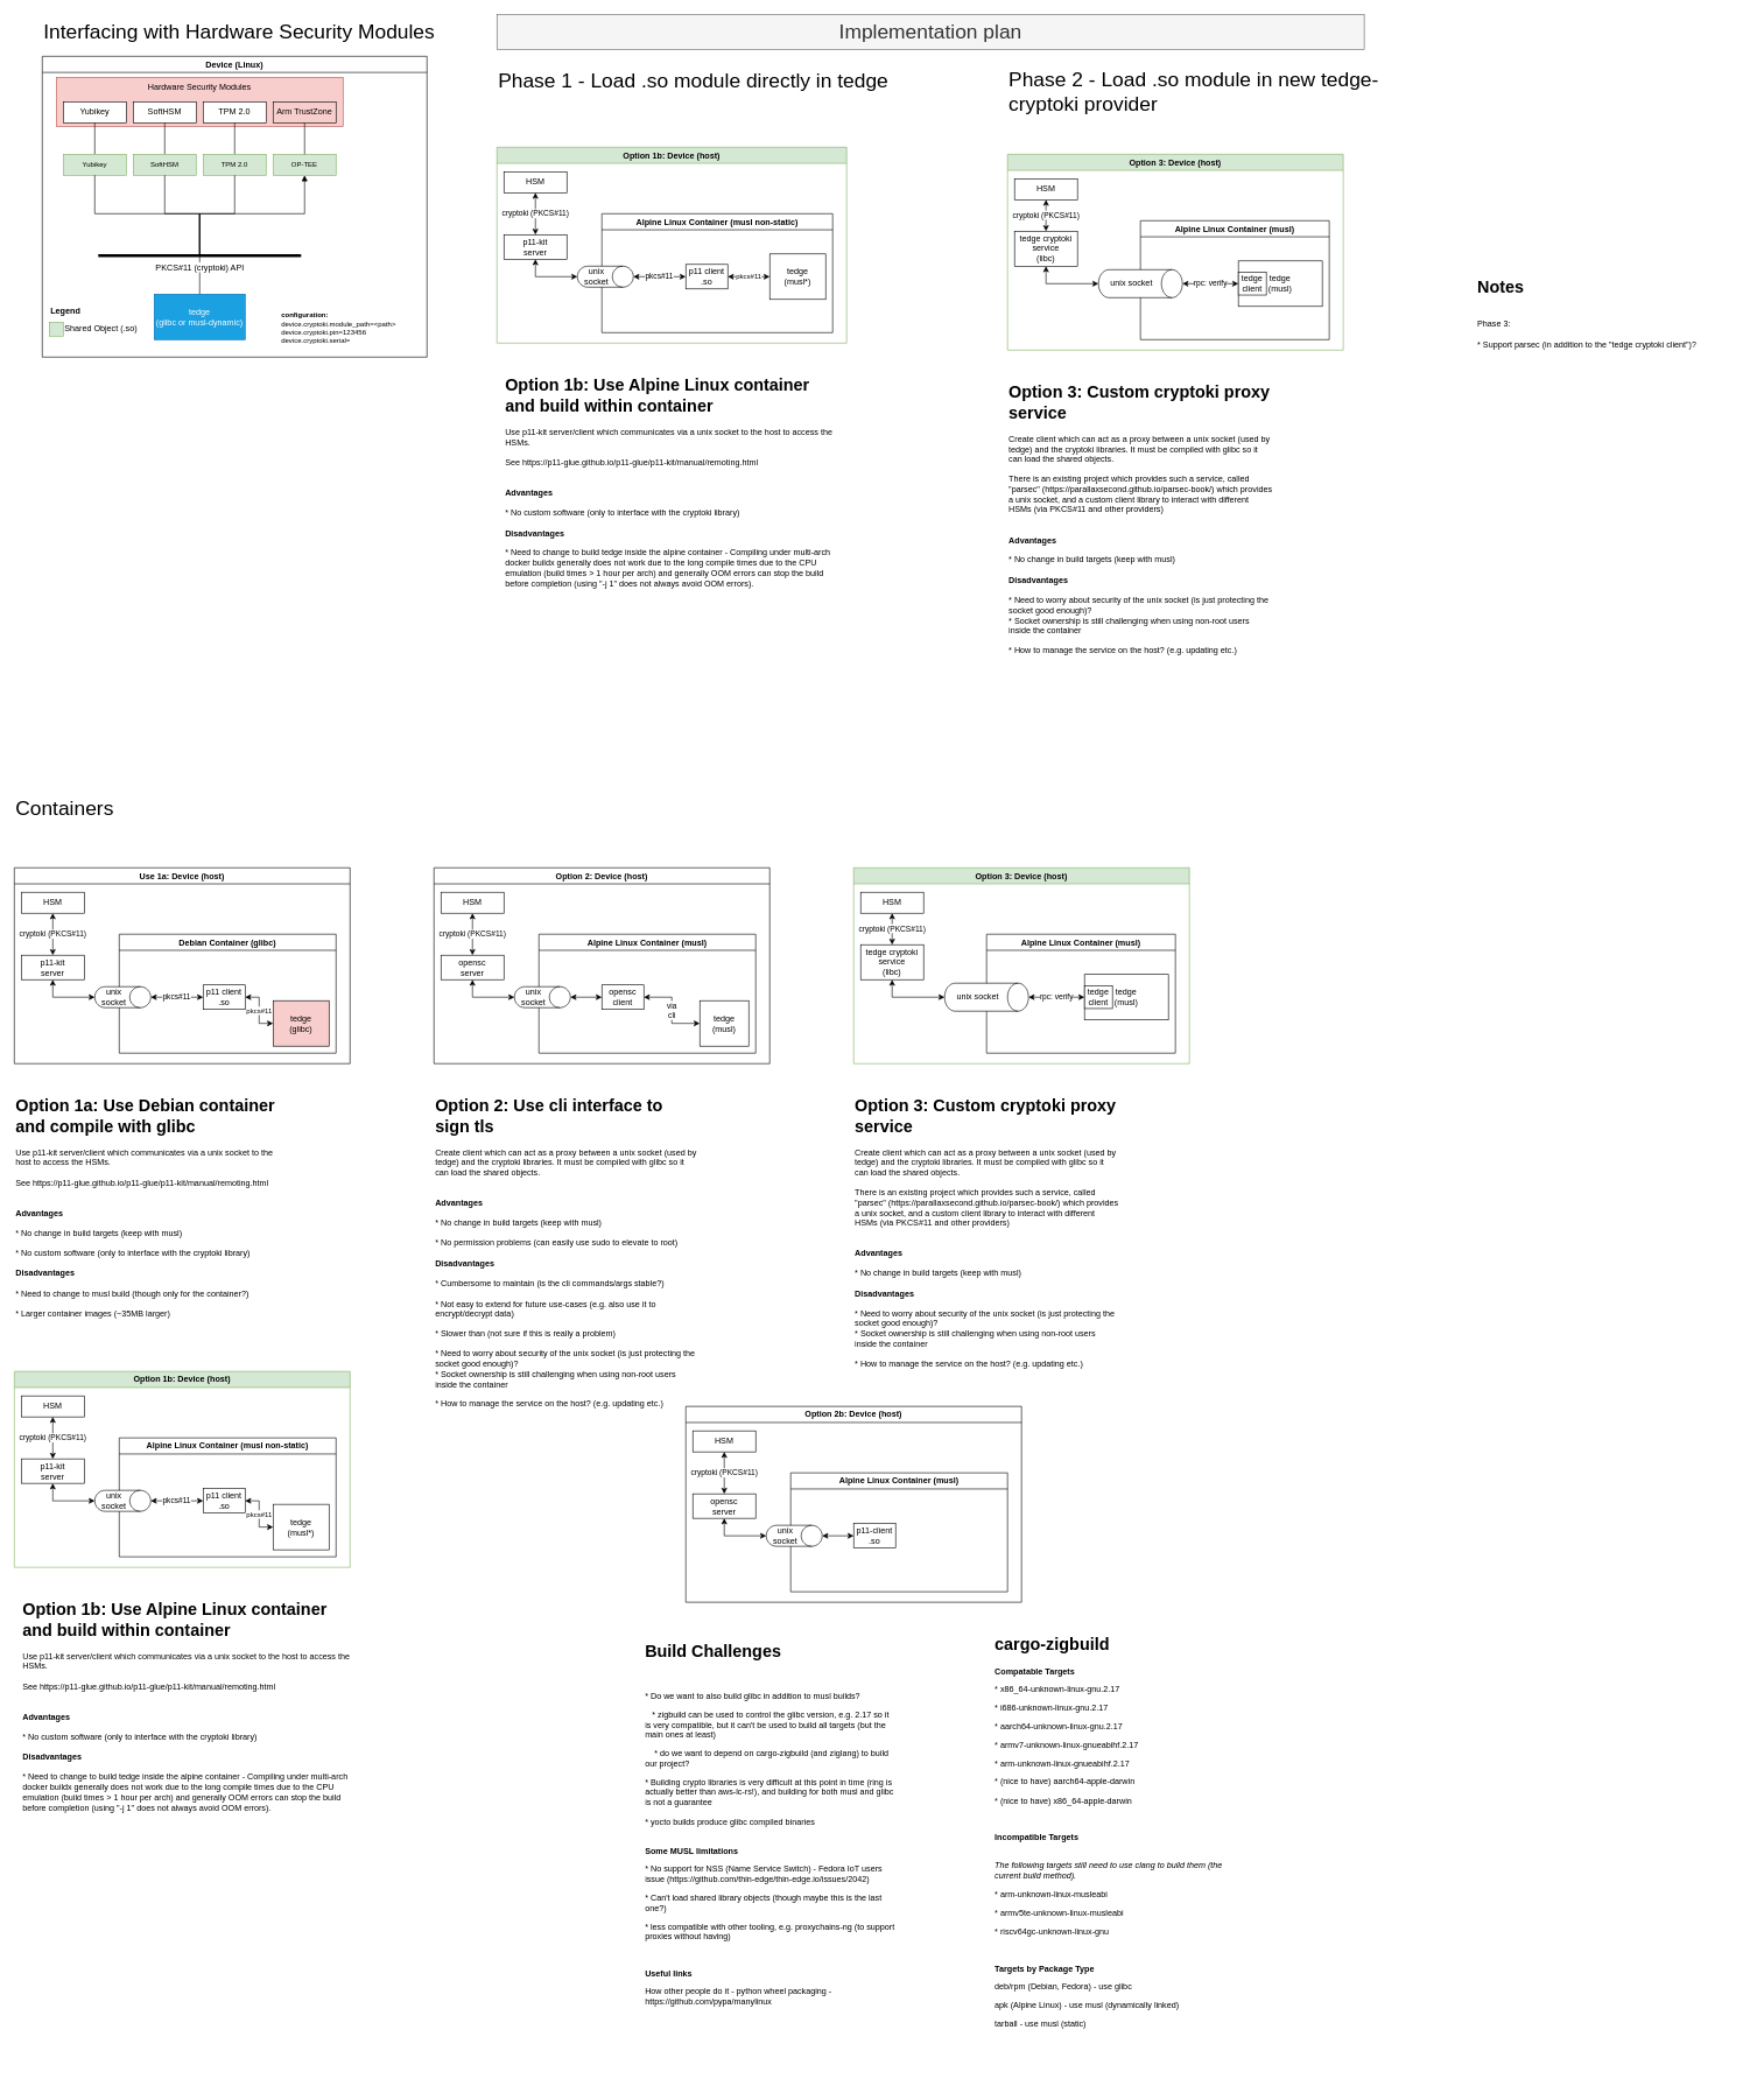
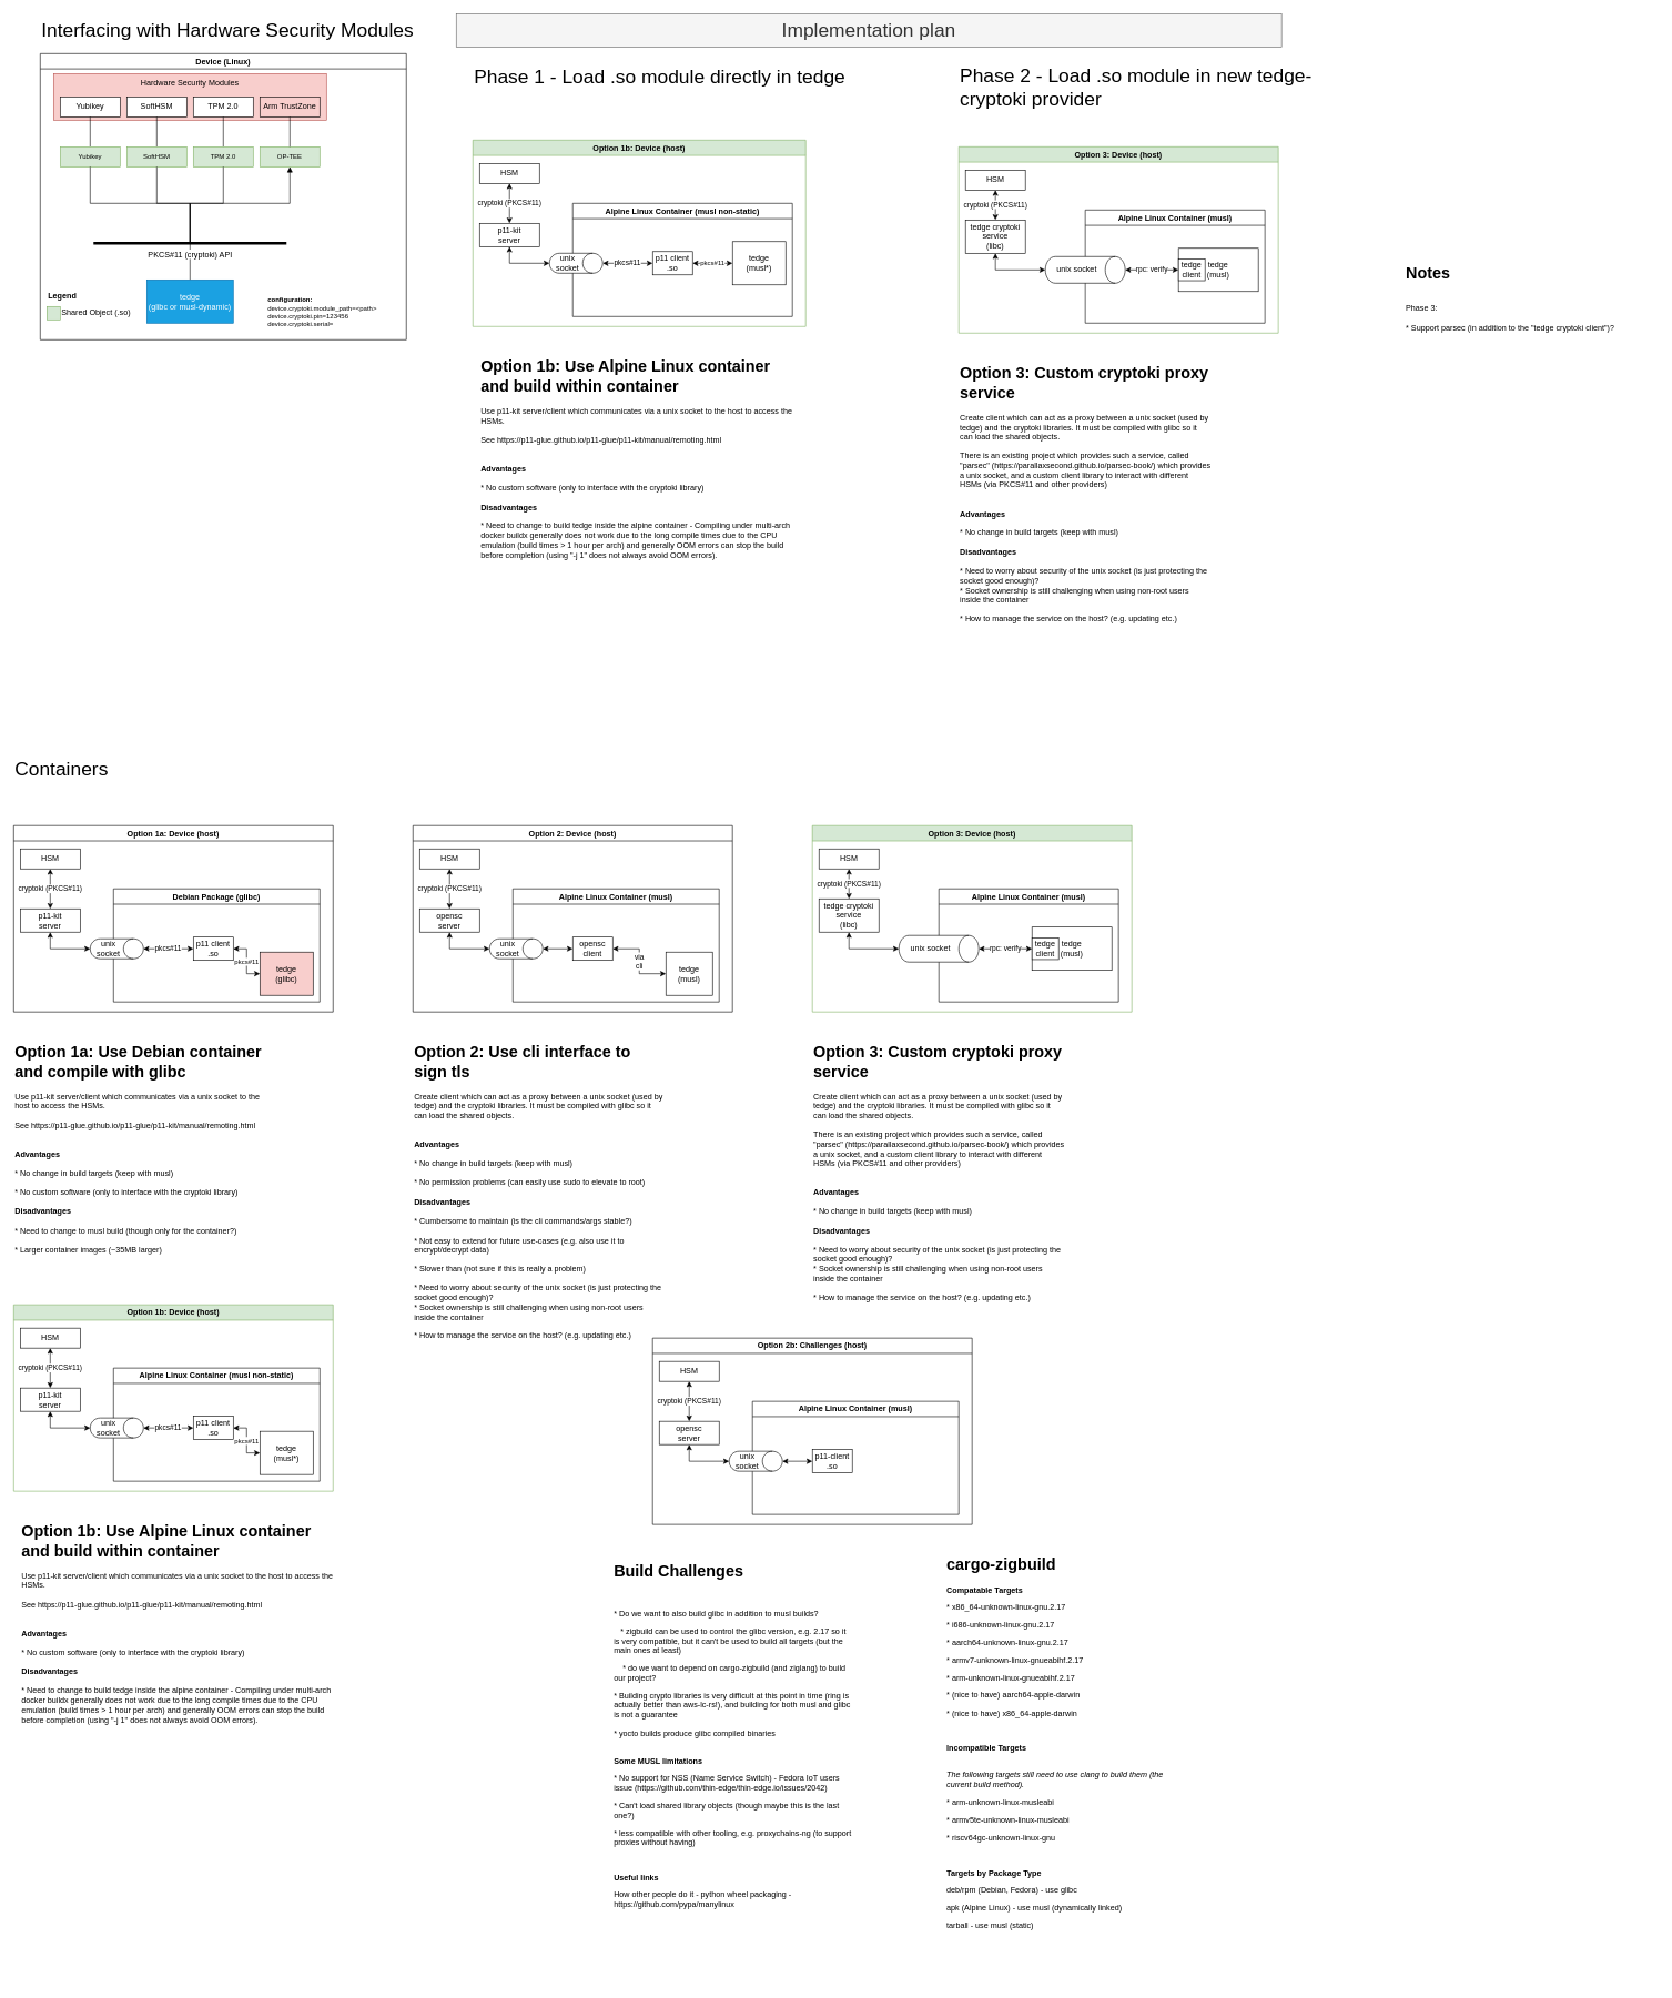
- <mxCell id="110" value="Implementation plan" style="text;html=1;align=center;verticalAlign=middle;whiteSpace=wrap;rounded=0;fontSize=29;fillColor=#f5f5f5;strokeColor=#666666;fontColor=#333333;" vertex="1" parent="1"><mxGeometry x="710" y="20" width="1240" height="50" as="geometry" /></mxCell>
+ <mxCell id="110" value="Implementation plan" style="text;html=1;align=center;verticalAlign=middle;whiteSpace=wrap;rounded=0;fontSize=29;fillColor=#f5f5f5;strokeColor=#666666;fontColor=#333333;" vertex="1" parent="1"><mxGeometry x="685" y="20" width="1240" height="50" as="geometry" /></mxCell>
- <mxCell id="12" value="Use 1a: Device (host)" style="swimlane;whiteSpace=wrap;html=1;" parent="1" vertex="1"><mxGeometry x="20" y="1240" width="480" height="280" as="geometry" /></mxCell>
+ <mxCell id="12" value="Option 1a: Device (host)" style="swimlane;whiteSpace=wrap;html=1;" parent="1" vertex="1"><mxGeometry x="20" y="1240" width="480" height="280" as="geometry" /></mxCell>
- <mxCell id="16" value="Debian Container (glibc)" style="swimlane;whiteSpace=wrap;html=1;" parent="12" vertex="1"><mxGeometry x="150" y="95" width="310" height="170" as="geometry" /></mxCell>
+ <mxCell id="16" value="Debian Package (glibc)" style="swimlane;whiteSpace=wrap;html=1;" parent="12" vertex="1"><mxGeometry x="150" y="95" width="310" height="170" as="geometry" /></mxCell>
- <mxCell id="78" value="Option 2b: Device (host)" style="swimlane;whiteSpace=wrap;html=1;" parent="1" vertex="1"><mxGeometry x="980" y="2010" width="480" height="280" as="geometry" /></mxCell>
+ <mxCell id="78" value="Option 2b: Challenges (host)" style="swimlane;whiteSpace=wrap;html=1;" parent="1" vertex="1"><mxGeometry x="980" y="2010" width="480" height="280" as="geometry" /></mxCell>
